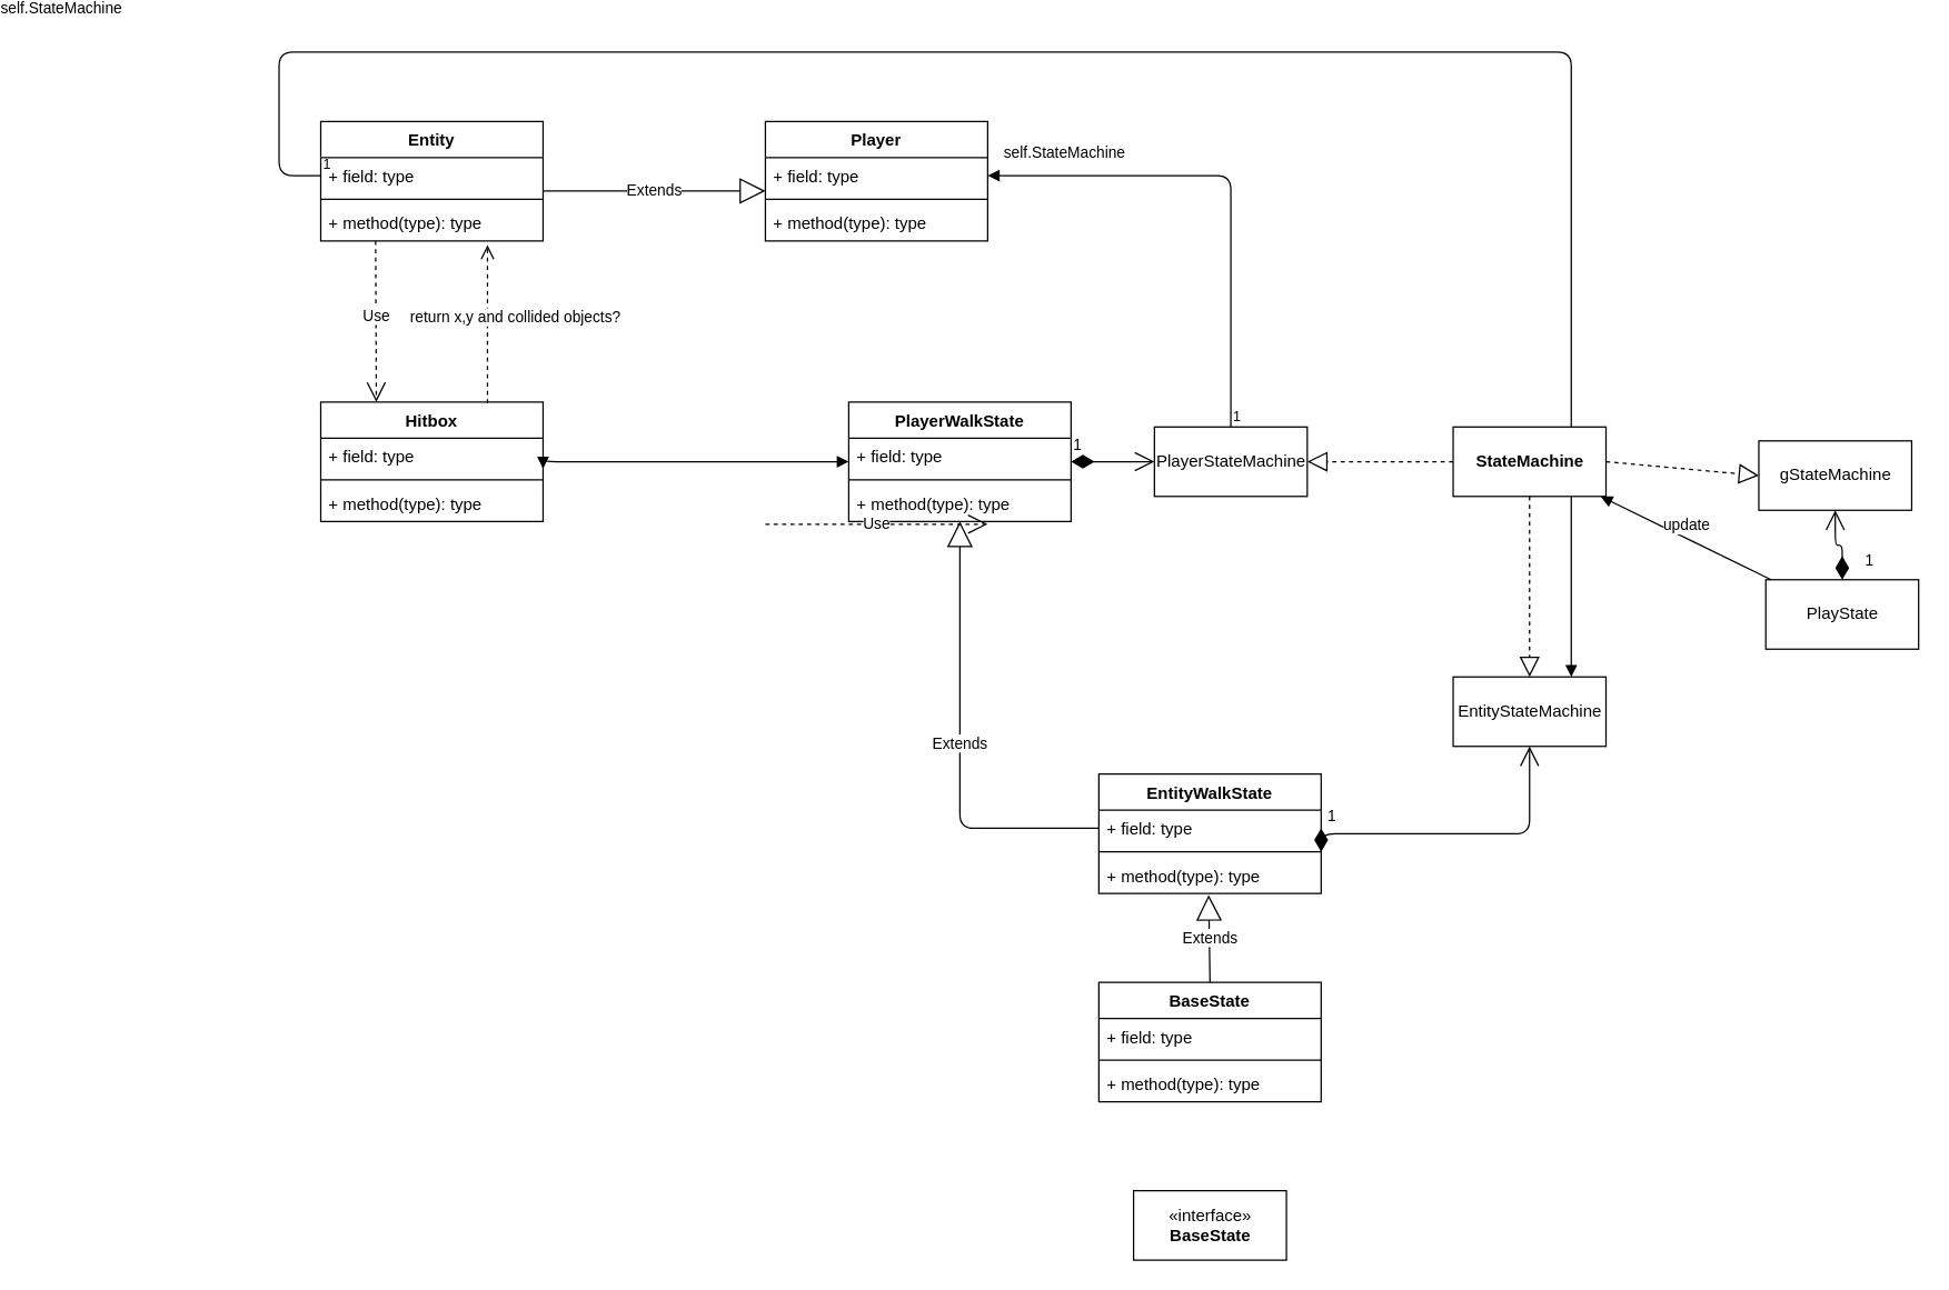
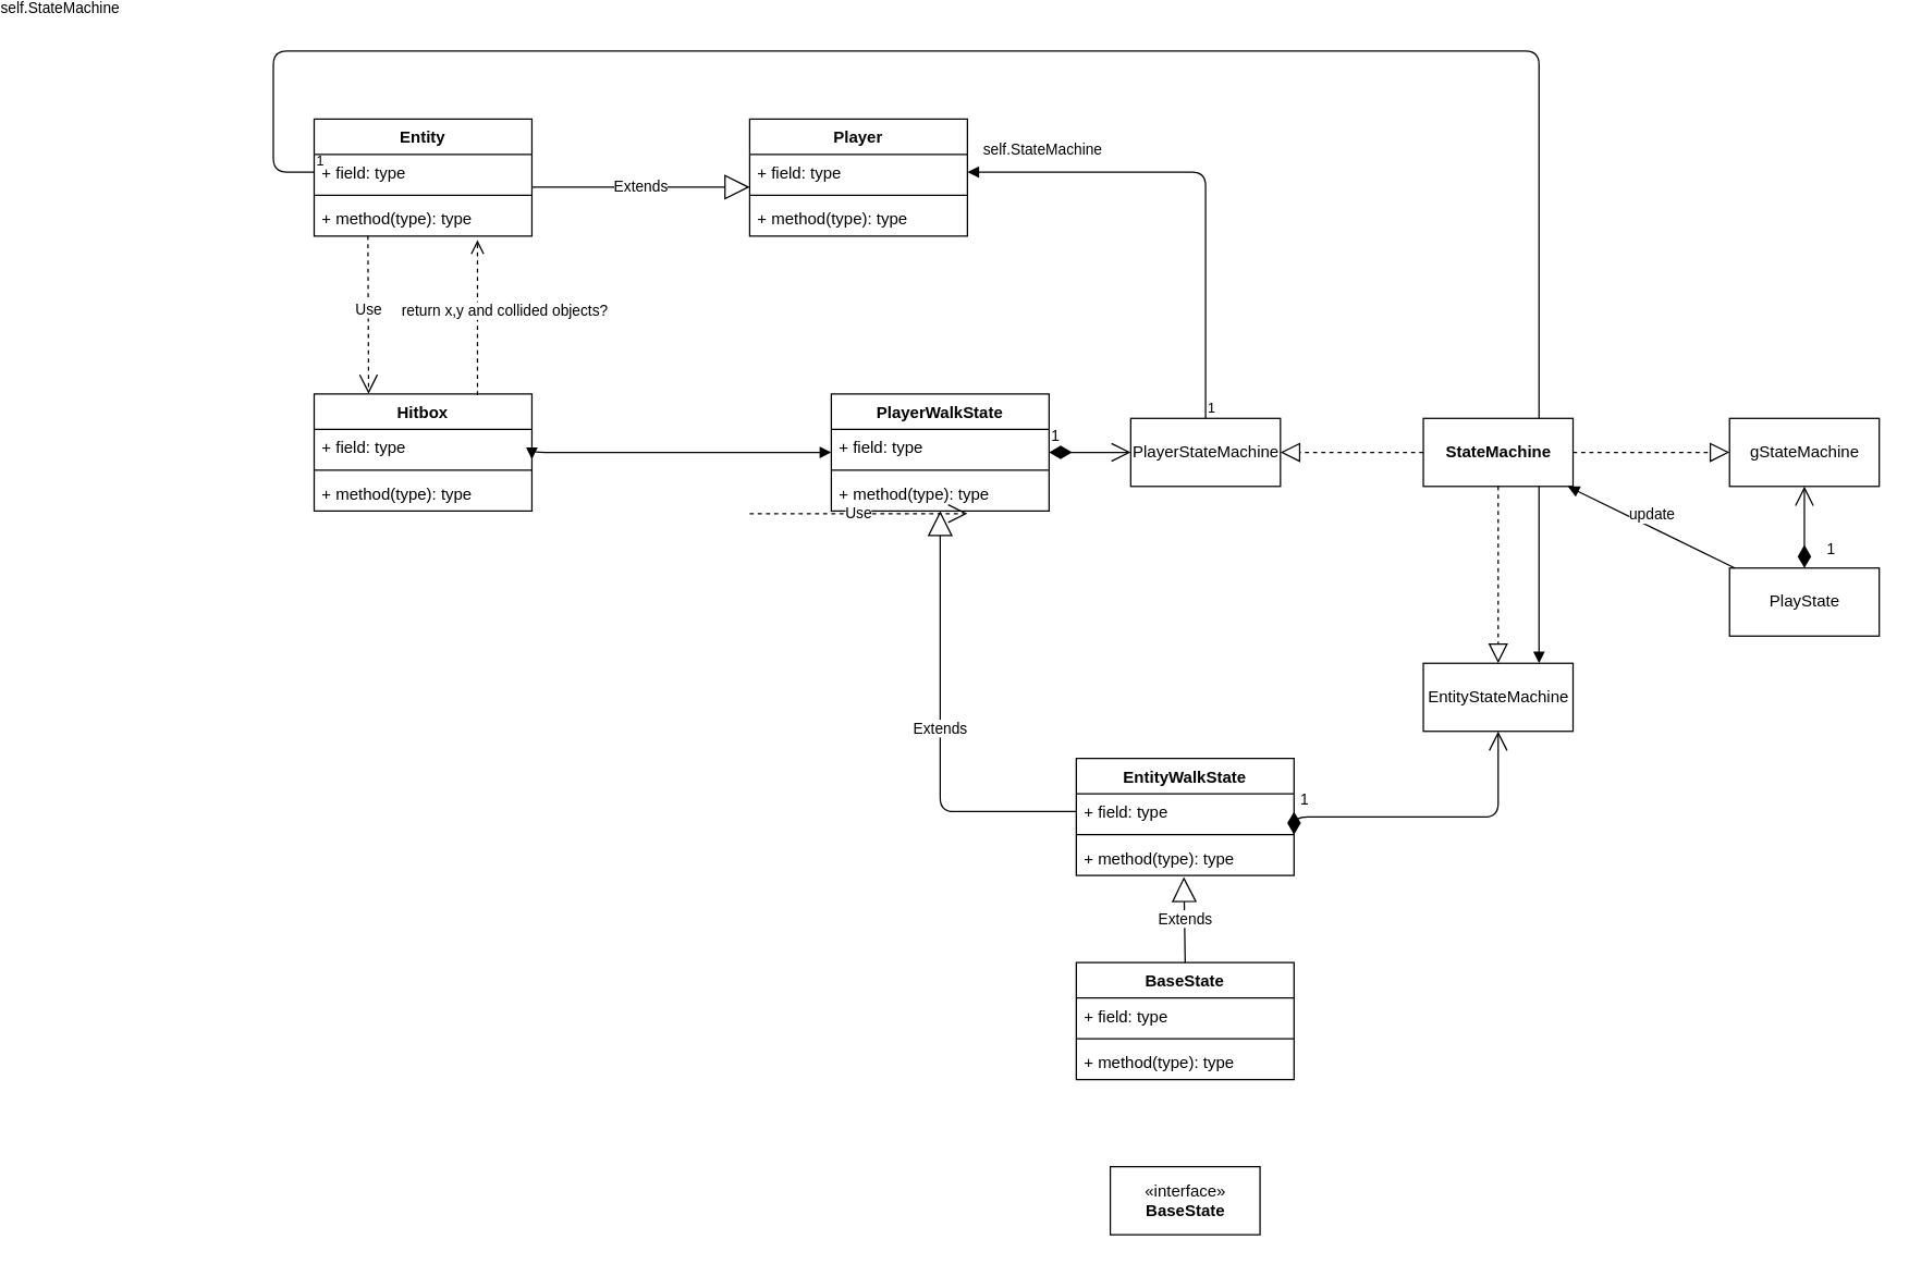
- <mxCell id="44" value="gStateMachine" style="html=1;" vertex="1" parent="1"><mxGeometry x="1085" y="300" width="110" height="50" as="geometry" /></mxCell>
+ <mxCell id="44" value="gStateMachine" style="html=1;" vertex="1" parent="1"><mxGeometry x="1090" y="290" width="110" height="50" as="geometry" /></mxCell>
